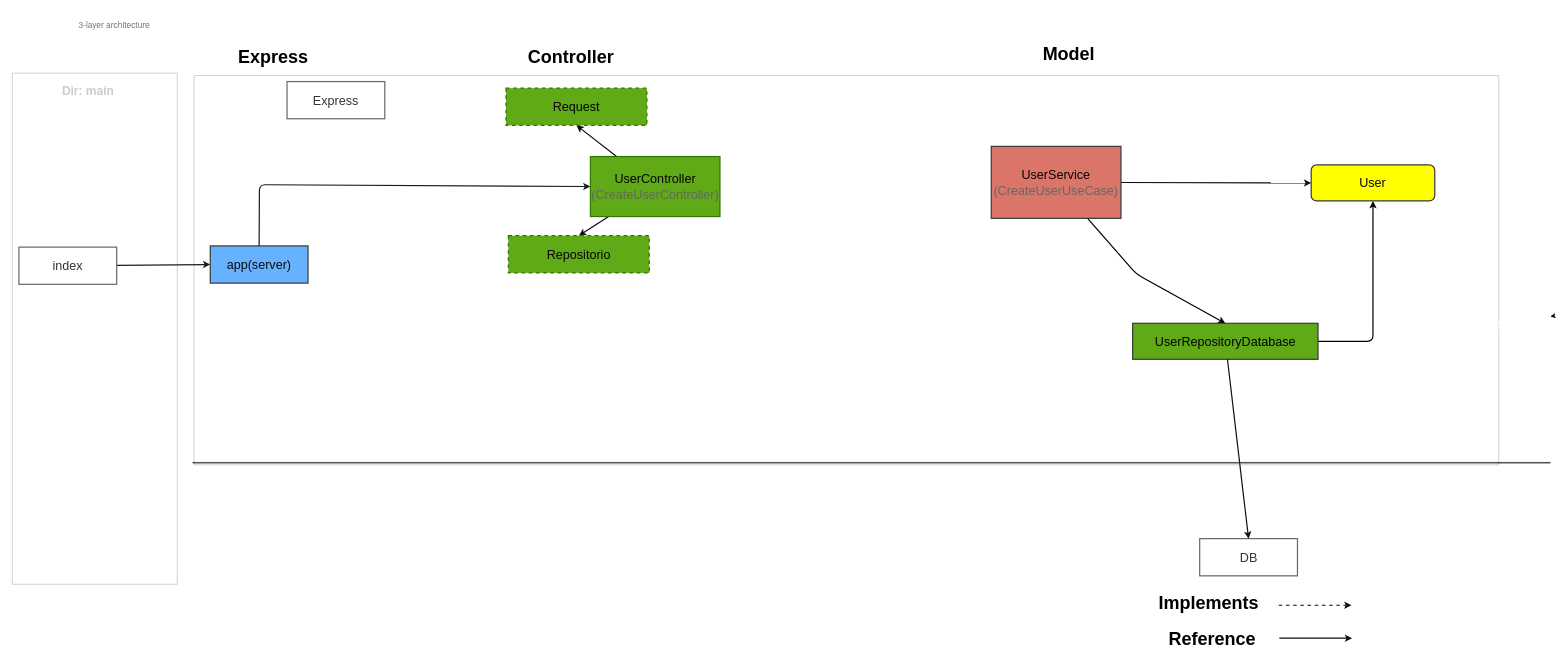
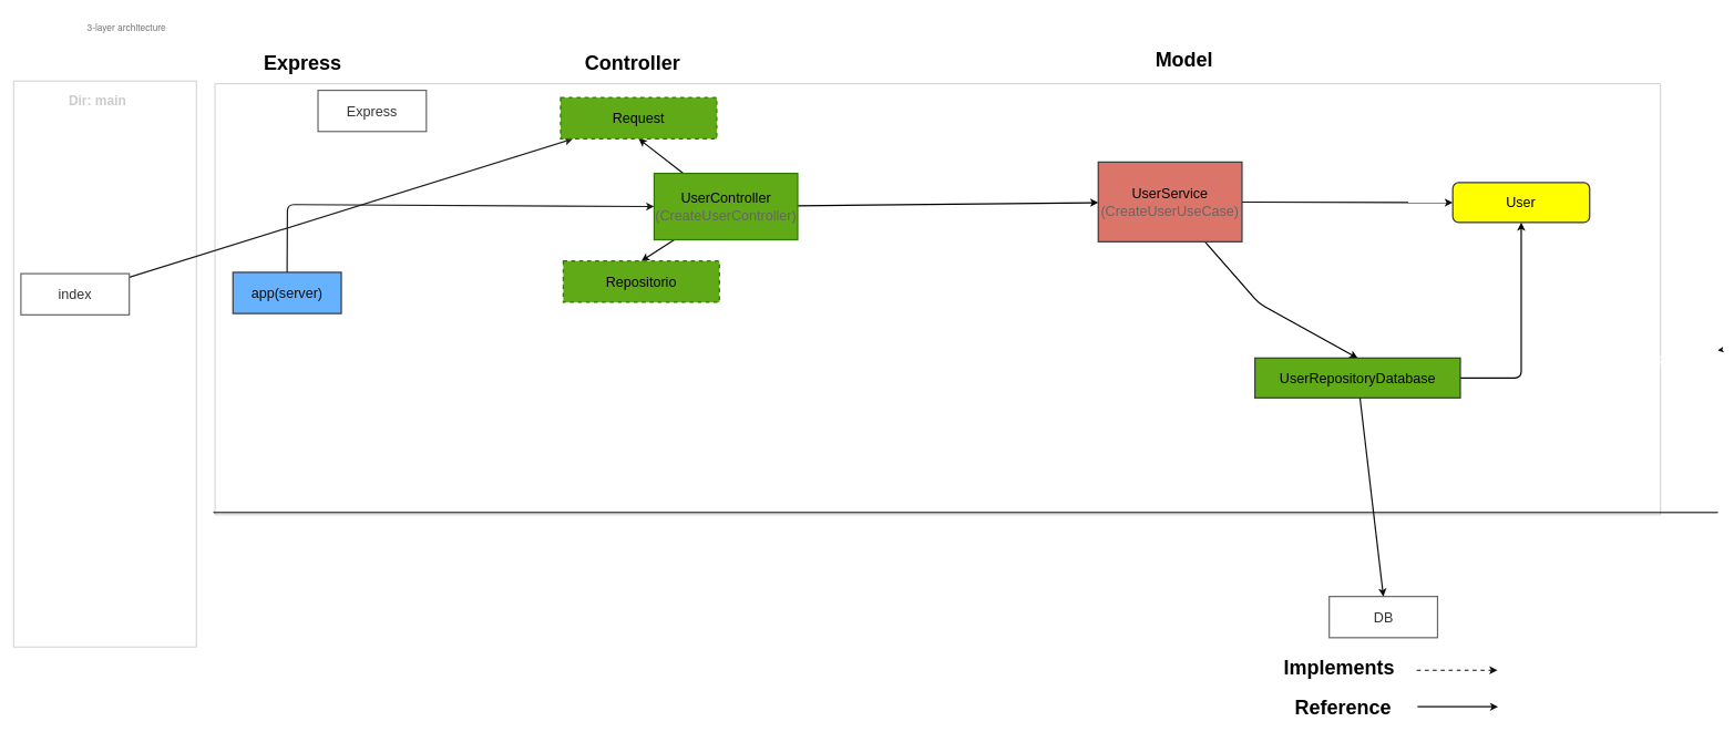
+ <mxCell id="13" style="edgeStyle=none;html=1;fontSize=30;strokeColor=#000000;strokeWidth=2;" parent="1" source="16" target="7" edge="1"><mxGeometry relative="1" as="geometry"><mxPoint x="1273.25" y="306" as="targetPoint" /></mxGeometry></mxCell>
- <mxCell id="19" style="edgeStyle=none;html=1;entryX=0;entryY=0.5;entryDx=0;entryDy=0;fontSize=23;strokeColor=#1C1C1C;strokeWidth=2;" parent="1" source="20" target="36" edge="1"><mxGeometry relative="1" as="geometry" /></mxCell>
+ <mxCell id="19" style="edgeStyle=none;html=1;fontSize=23;strokeColor=#1C1C1C;strokeWidth=2;" parent="1" source="20" target="29" edge="1"><mxGeometry relative="1" as="geometry" /></mxCell>
